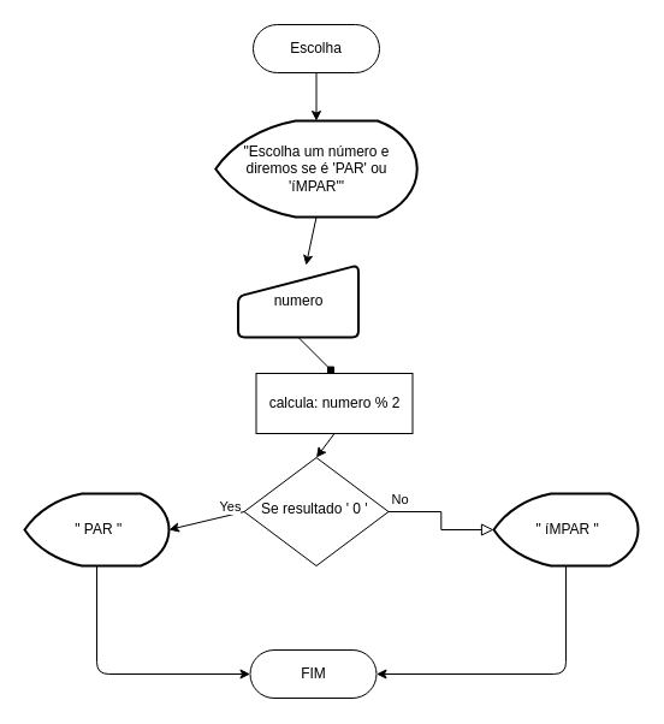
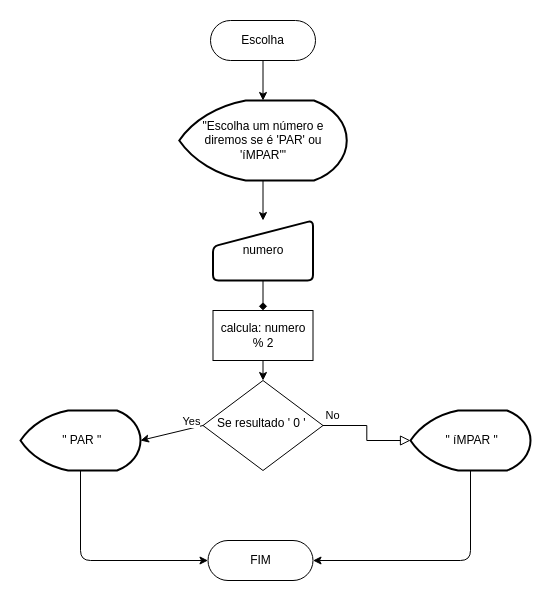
- <mxCell id="9" value="numero" style="html=1;strokeWidth=2;shape=manualInput;whiteSpace=wrap;rounded=1;size=26;arcSize=11;" parent="1" vertex="1"><mxGeometry x="197.5" y="220" width="100" height="60" as="geometry" /></mxCell>
+ <mxCell id="9" value="numero" style="html=1;strokeWidth=2;shape=manualInput;whiteSpace=wrap;rounded=1;size=26;arcSize=11;" parent="1" vertex="1"><mxGeometry x="212.5" y="220" width="100" height="60" as="geometry" /></mxCell>
- <mxCell id="11" value="calcula: numero % 2" style="html=1;dashed=0;whiteSpace=wrap;" parent="1" vertex="1"><mxGeometry x="212.5" y="310" width="130" height="50" as="geometry" /></mxCell>
+ <mxCell id="11" value="calcula: numero % 2" style="html=1;dashed=0;whiteSpace=wrap;" parent="1" vertex="1"><mxGeometry x="212.5" y="310" width="100" height="50" as="geometry" /></mxCell>
